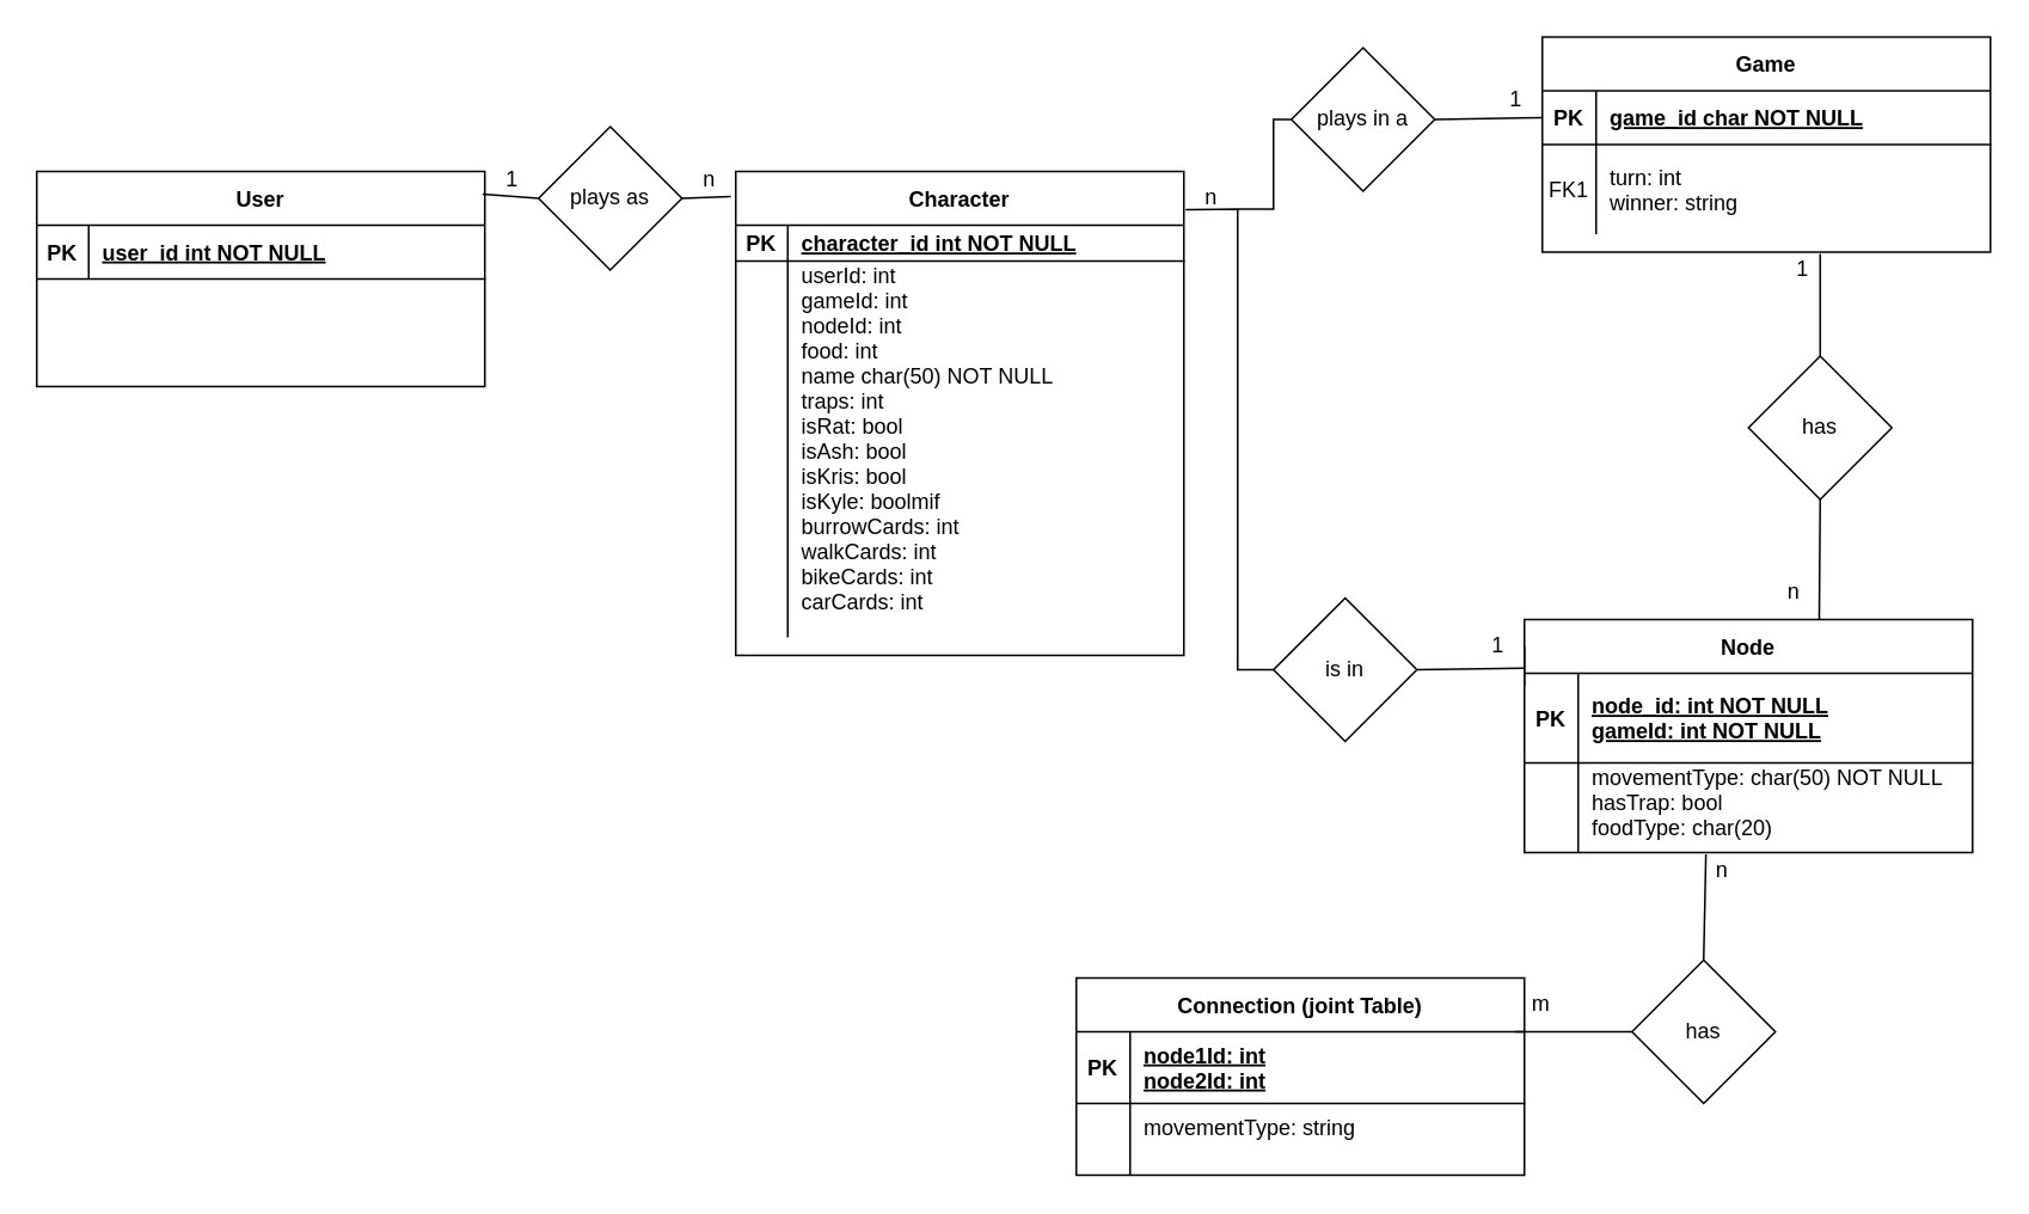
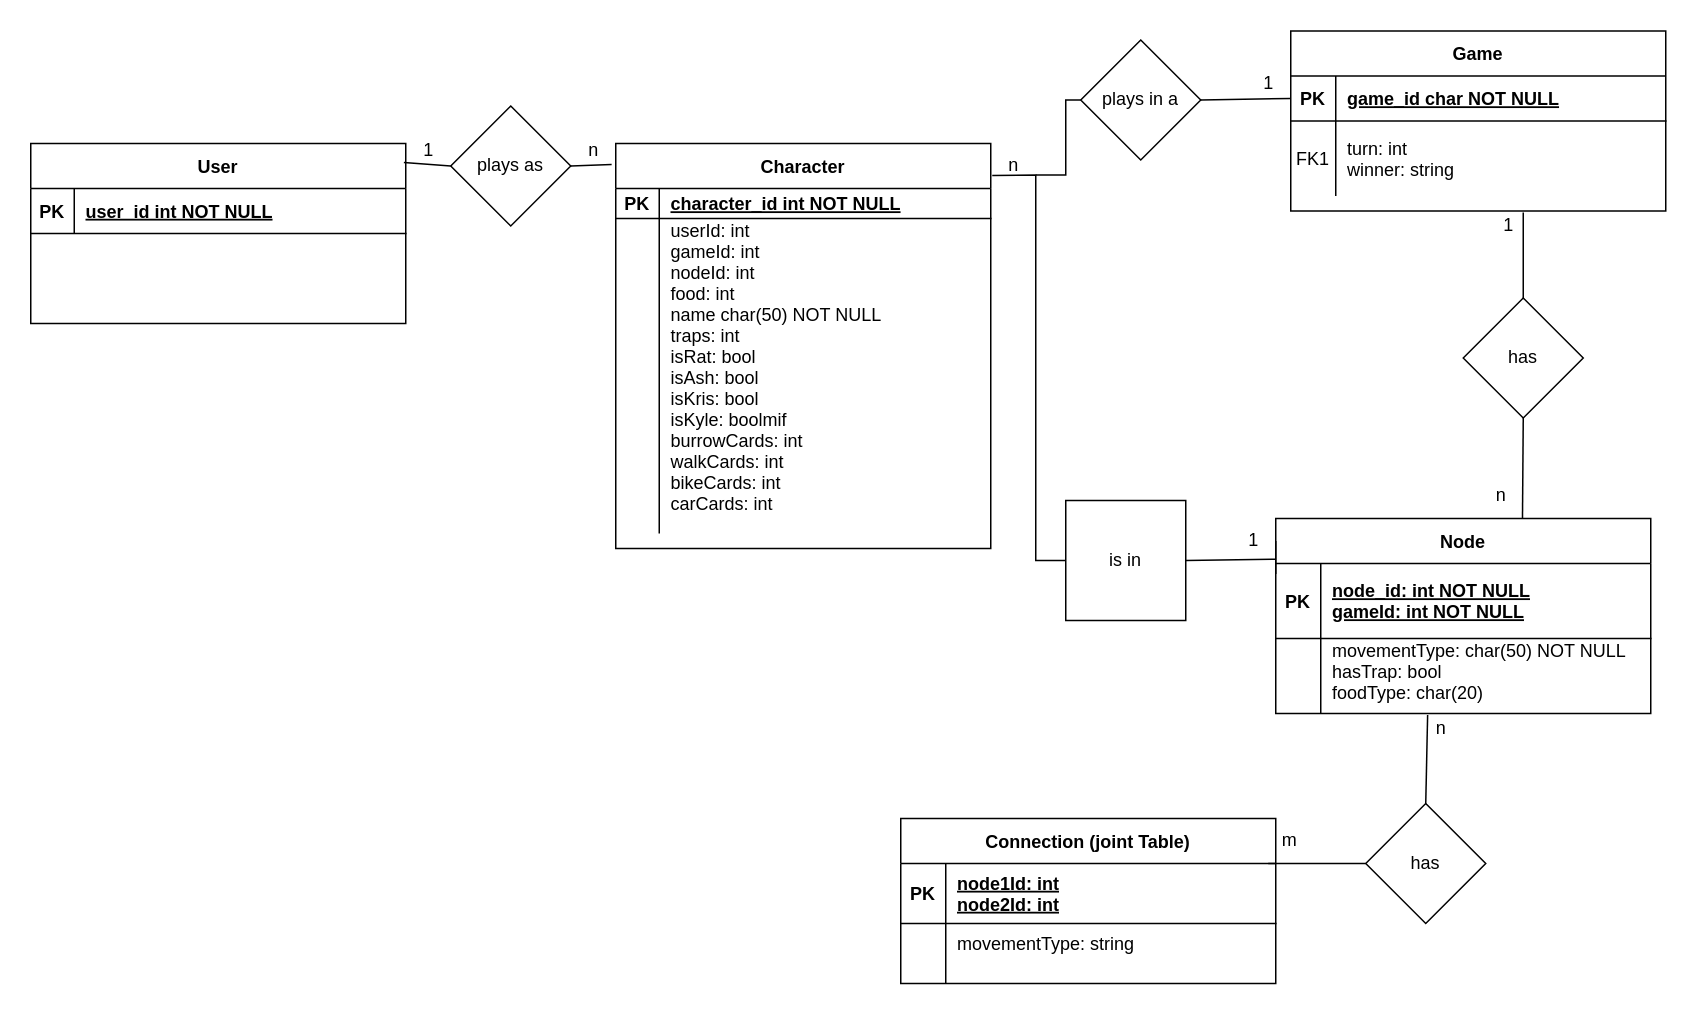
- <mxCell id="46" value="is in" style="rhombus;whiteSpace=wrap;html=1;" vertex="1" parent="1"><mxGeometry x="710" y="333" width="80" height="80" as="geometry" /></mxCell>
+ <mxCell id="46" value="is in" style="whiteSpace=wrap;html=1;rounded=0;" vertex="1" parent="1"><mxGeometry x="710" y="333" width="80" height="80" as="geometry" /></mxCell>
